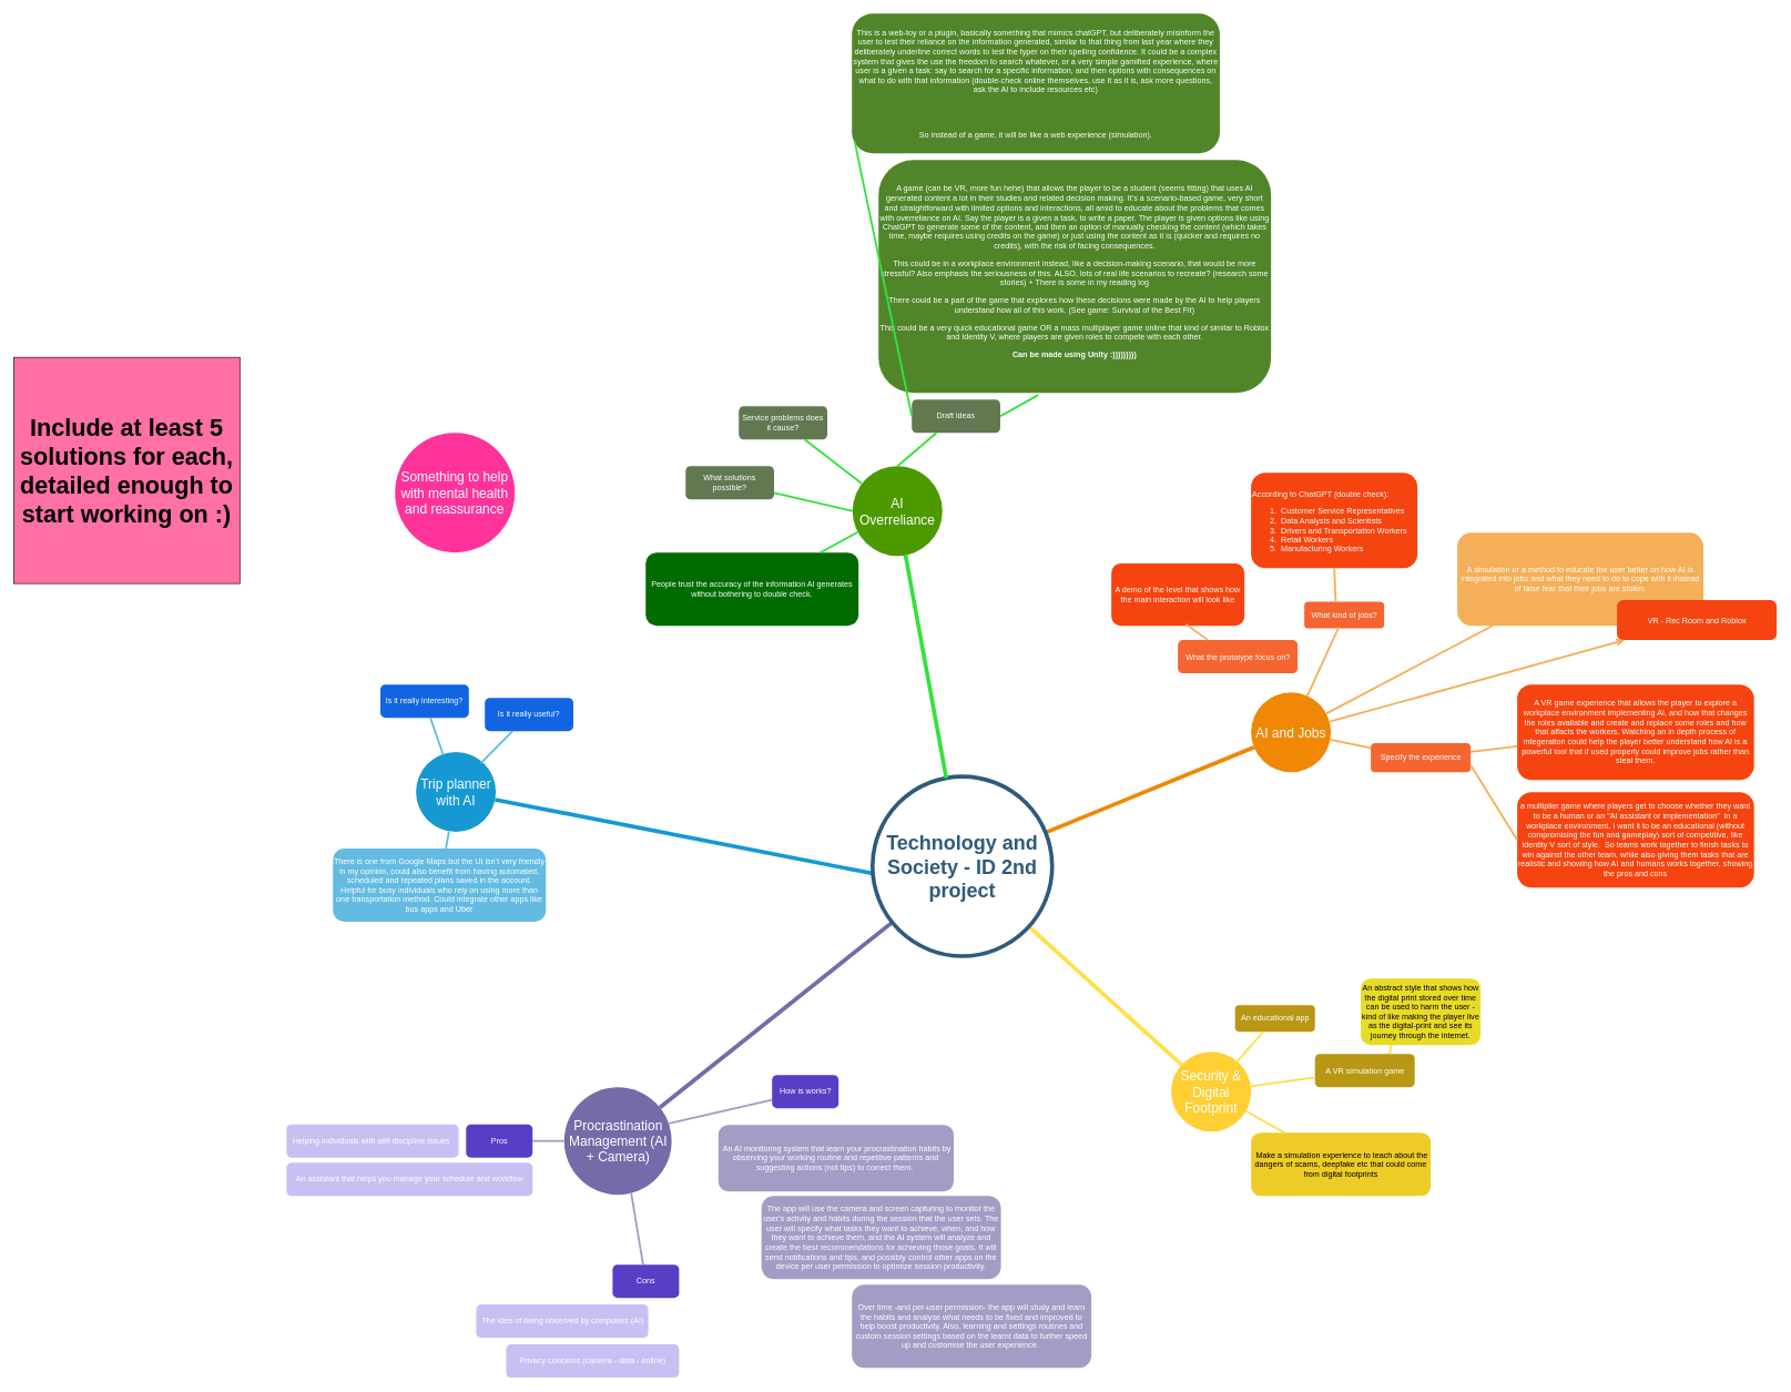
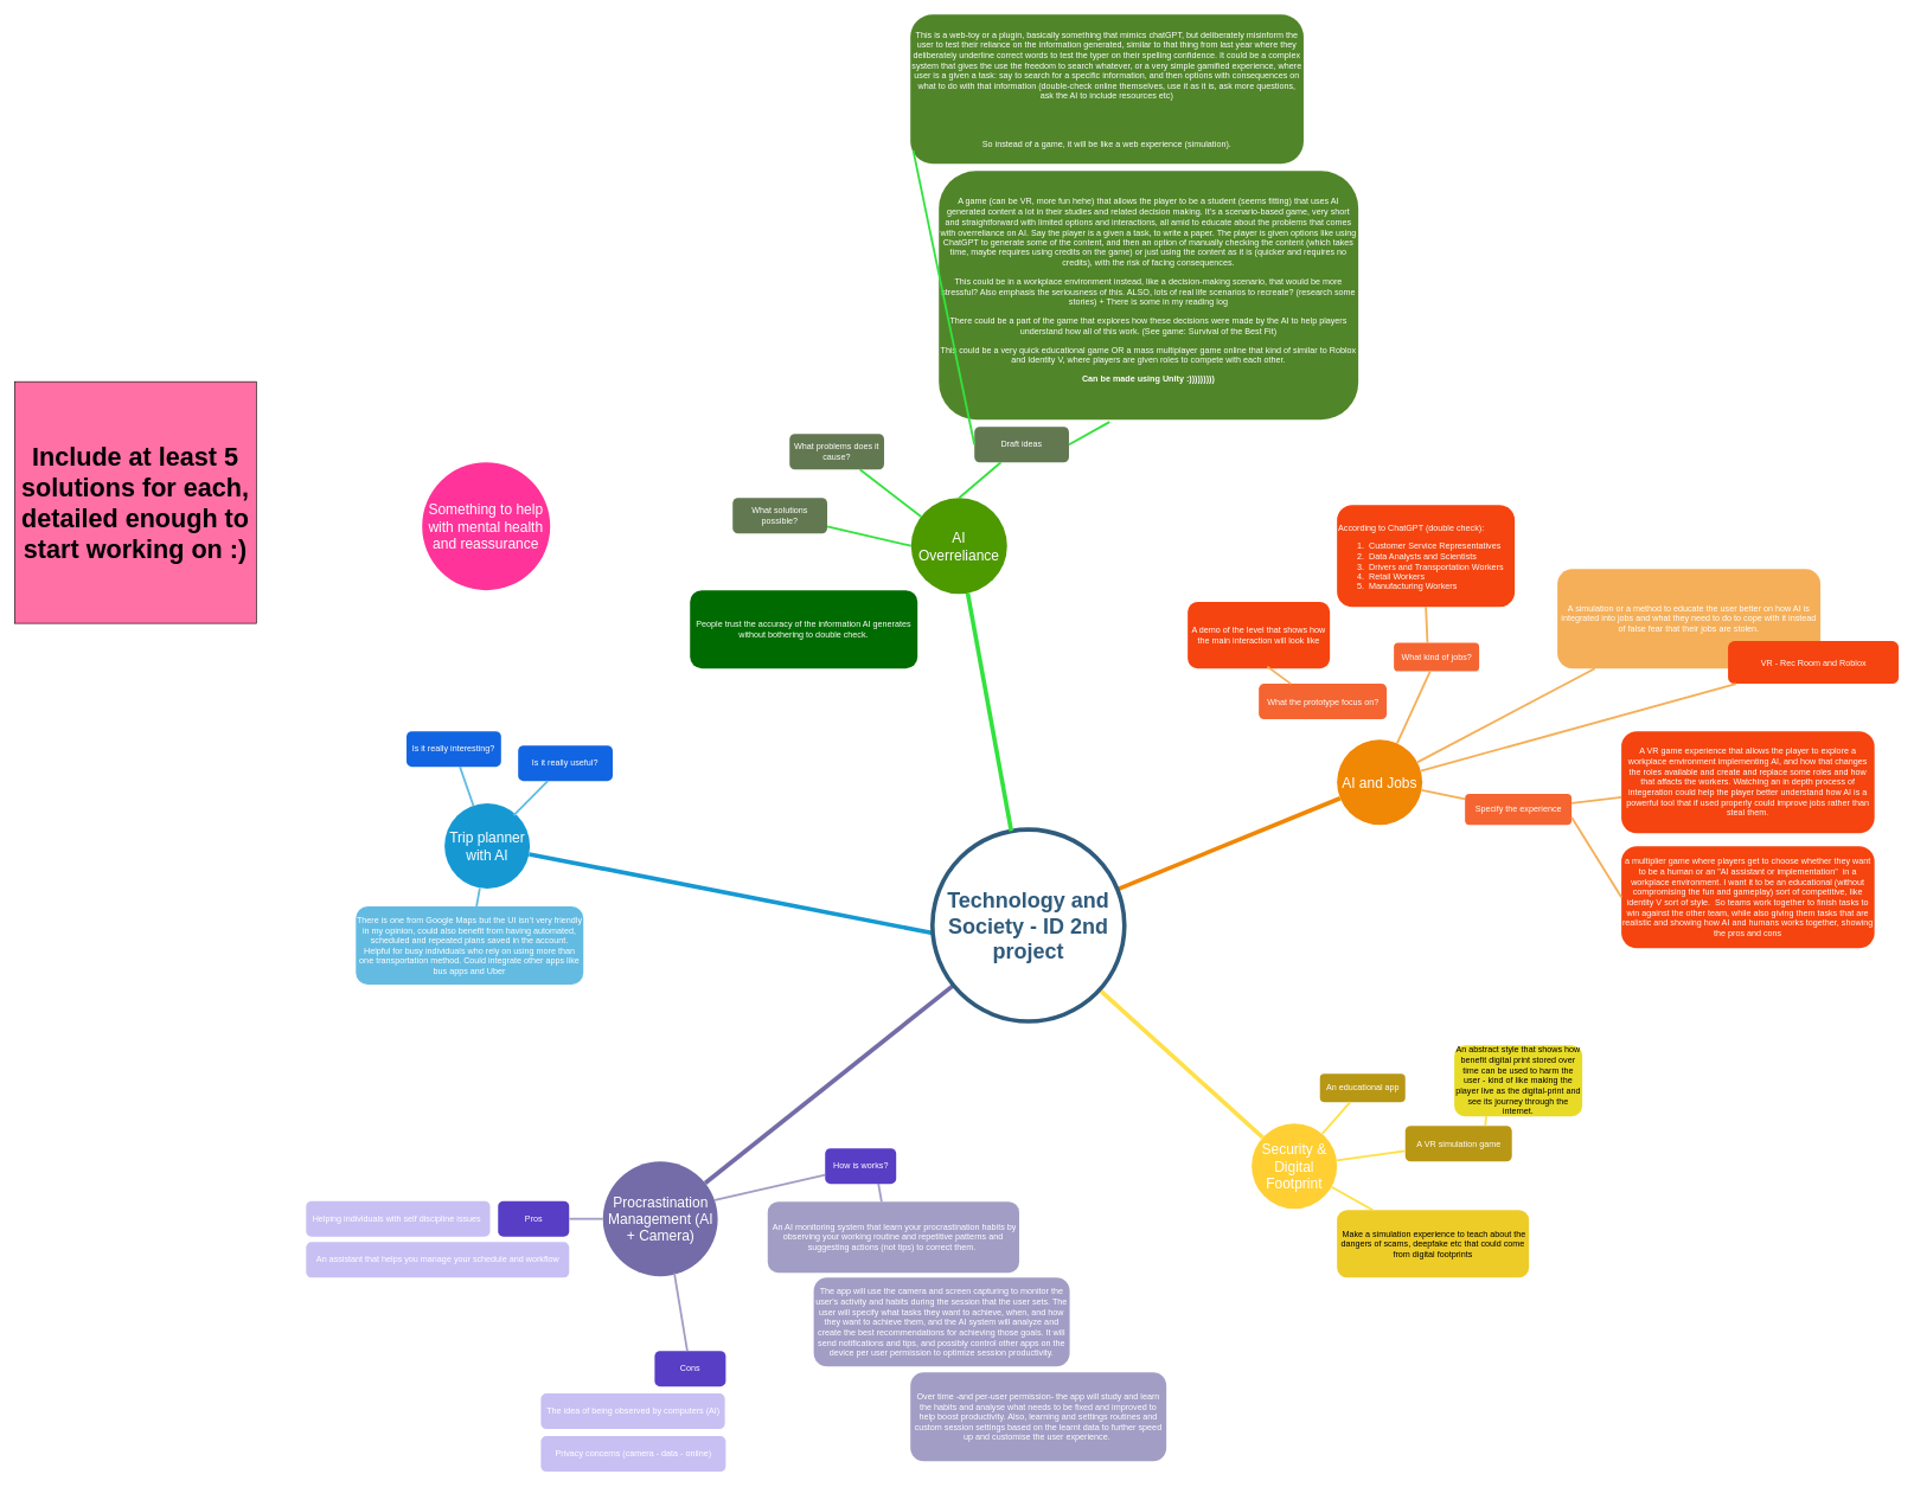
- <mxCell id="44" value="Service problems does it cause?" style="rounded=1;fillColor=#627851;strokeColor=none;strokeWidth=3;shadow=0;html=1;fontColor=#FFFFFF;whiteSpace=wrap;" parent="1" vertex="1"><mxGeometry x="1110" y="610" width="133" height="50" as="geometry" /></mxCell>
+ <mxCell id="44" value="What problems does it cause?" style="rounded=1;fillColor=#627851;strokeColor=none;strokeWidth=3;shadow=0;html=1;fontColor=#FFFFFF;whiteSpace=wrap;" parent="1" vertex="1"><mxGeometry x="1110" y="610" width="133" height="50" as="geometry" /></mxCell>
- <mxCell id="41" value="" style="edgeStyle=none;endArrow=none;strokeWidth=3;strokeColor=#32E23D;html=1;shadow=0;fillColor=#00FF00;" parent="1" source="38" target="40" edge="1"><mxGeometry x="-221.5" y="56.5" width="100" height="100" as="geometry"><mxPoint x="340.06" y="633.25" as="sourcePoint" /><mxPoint x="440.06" y="533.25" as="targetPoint" /></mxGeometry></mxCell>
- <mxCell id="19" value="" style="edgeStyle=none;endArrow=open;strokeWidth=3;strokeColor=#F5AF58;html=1;shadow=0;" parent="1" source="3" target="15" edge="1"><mxGeometry x="3.5" y="21.5" width="100" height="100" as="geometry"><mxPoint x="780" y="920" as="sourcePoint" /><mxPoint x="880" y="820" as="targetPoint" /></mxGeometry></mxCell>
+ <mxCell id="19" value="" style="edgeStyle=none;endArrow=none;strokeWidth=3;strokeColor=#F5AF58;html=1;shadow=0;" parent="1" source="3" target="15" edge="1"><mxGeometry x="3.5" y="21.5" width="100" height="100" as="geometry"><mxPoint x="780" y="920" as="sourcePoint" /><mxPoint x="880" y="820" as="targetPoint" /></mxGeometry></mxCell>
- <mxCell id="63" value="An abstract style that shows how the digital print stored over time can be used to harm the user - kind of like making the player live as the digital-print and see its journey through the internet." style="rounded=1;fillColor=#E8DB27;strokeColor=none;strokeWidth=3;shadow=0;html=1;fontColor=#000000;whiteSpace=wrap;" parent="1" vertex="1"><mxGeometry x="2045" y="1470" width="180" height="100" as="geometry" /></mxCell>
+ <mxCell id="63" value="An abstract style that shows how benefit digital print stored over time can be used to harm the user - kind of like making the player live as the digital-print and see its journey through the internet." style="rounded=1;fillColor=#E8DB27;strokeColor=none;strokeWidth=3;shadow=0;html=1;fontColor=#000000;whiteSpace=wrap;" parent="1" vertex="1"><mxGeometry x="2045" y="1470" width="180" height="100" as="geometry" /></mxCell>
+ <mxCell id="33" value="" style="edgeStyle=none;endArrow=none;strokeWidth=3;strokeColor=#A29DC5;html=1;shadow=0;entryX=0.453;entryY=0.004;entryDx=0;entryDy=0;entryPerimeter=0;exitX=0.75;exitY=1;exitDx=0;exitDy=0;" parent="1" source="57" target="30" edge="1"><mxGeometry x="-1498" y="-303.5" width="100" height="100" as="geometry"><mxPoint x="-962.5" y="750" as="sourcePoint" /><mxPoint x="1082.25" y="1723.908" as="targetPoint" /></mxGeometry></mxCell>
- <mxCell id="56" value="The idea of being observed by computers (AI)" style="rounded=1;fillColor=#C8C0F3;strokeColor=none;strokeWidth=3;shadow=0;html=1;fontColor=#FFFFFF;" parent="1" vertex="1"><mxGeometry x="715.25" y="1960" width="258.75" height="50" as="geometry" /></mxCell>
+ <mxCell id="56" value="The idea of being observed by computers (AI)" style="rounded=1;fillColor=#C8C0F3;strokeColor=none;strokeWidth=3;shadow=0;html=1;fontColor=#FFFFFF;" parent="1" vertex="1"><mxGeometry x="760.25" y="1960" width="258.75" height="50" as="geometry" /></mxCell>
